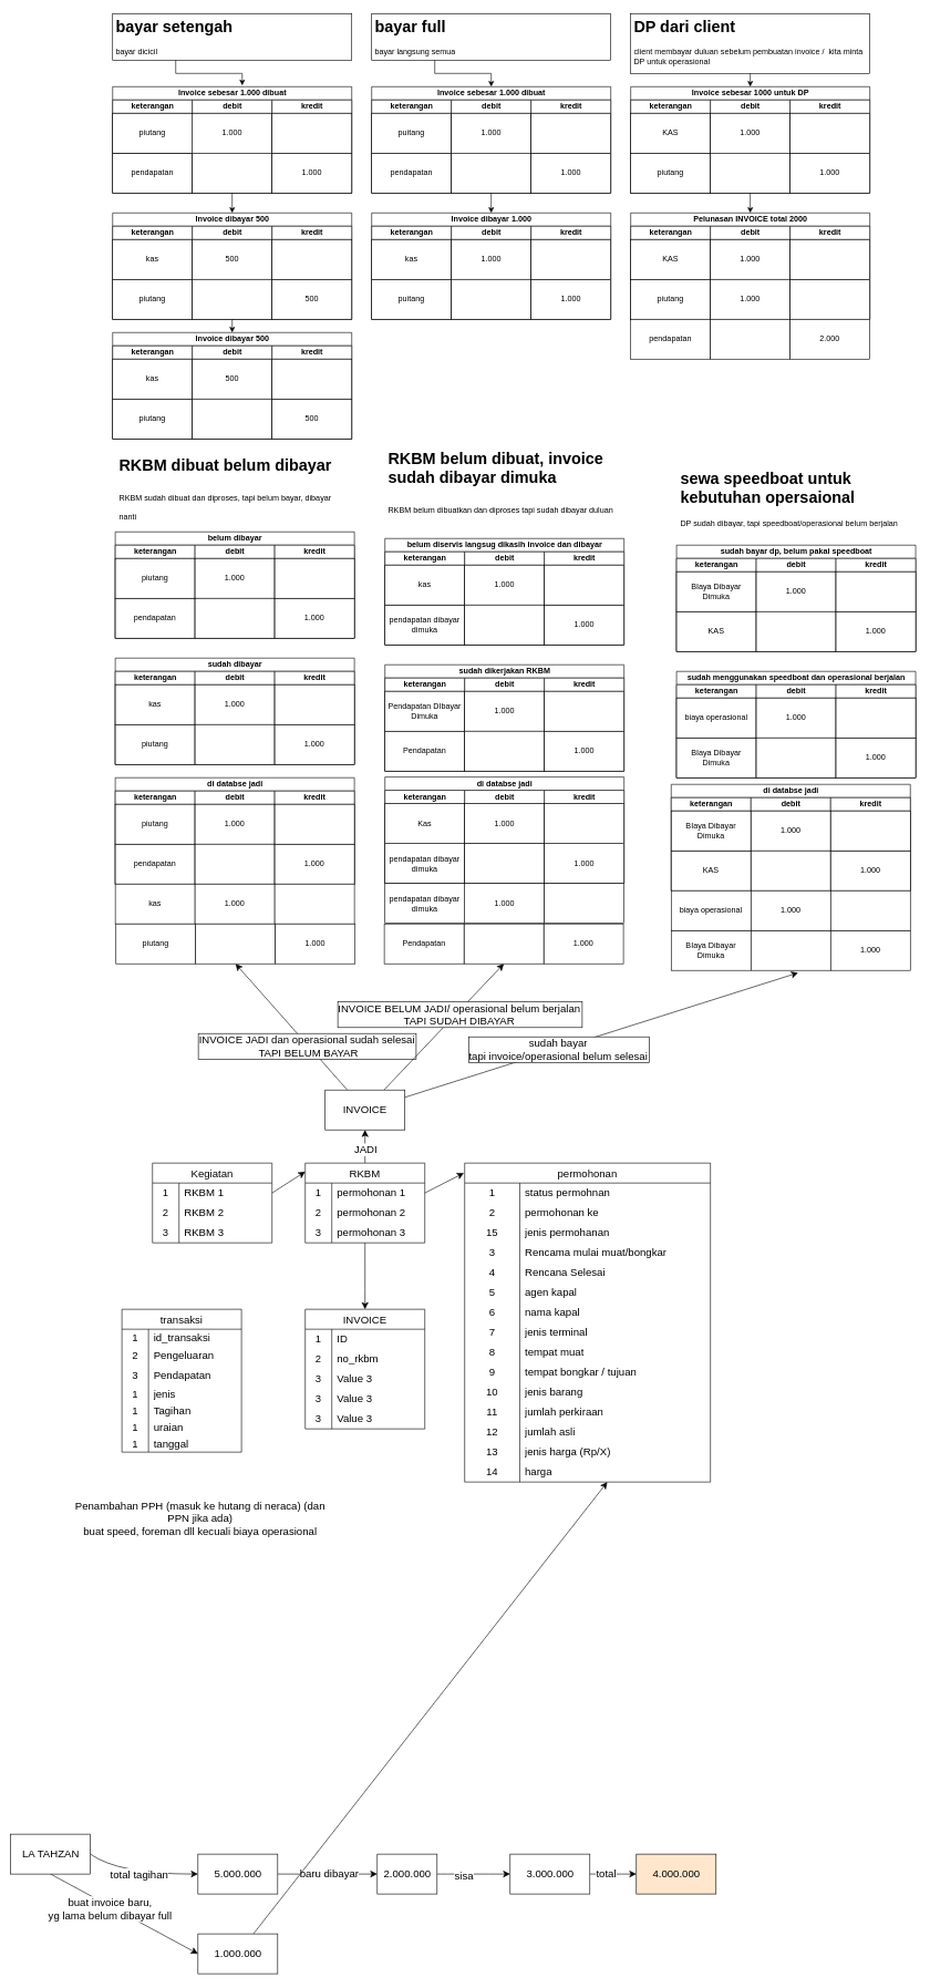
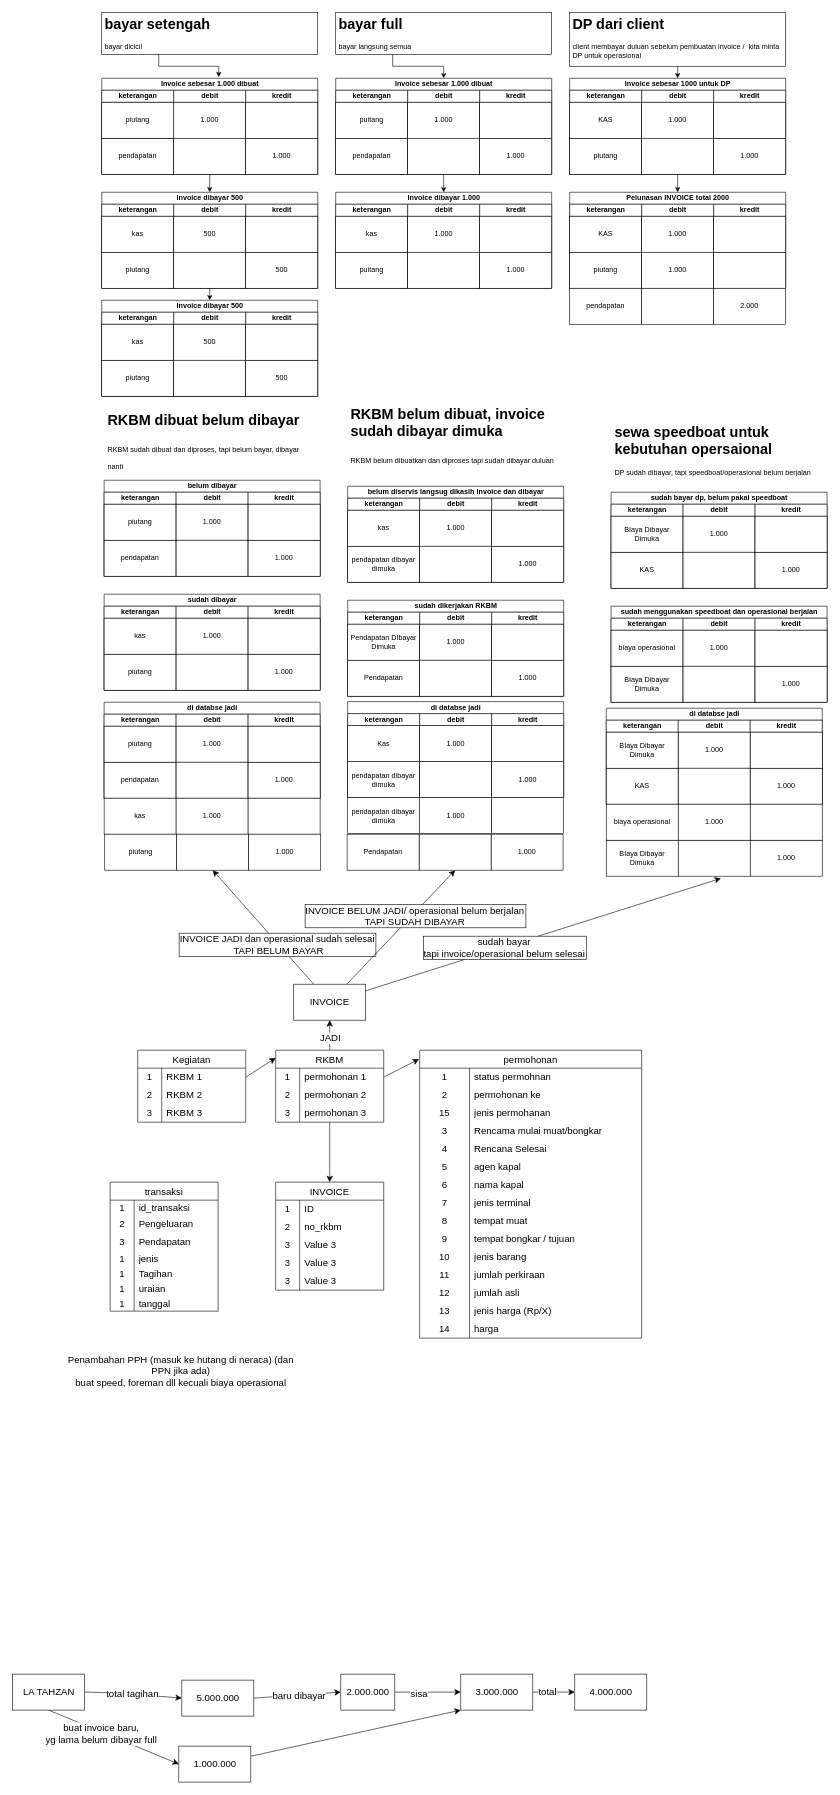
- <mxCell id="163" style="edgeStyle=none;curved=1;rounded=0;orthogonalLoop=1;jettySize=auto;html=1;fontSize=12;startSize=8;endSize=8;" parent="1" source="164" target="238" edge="1"><mxGeometry relative="1" as="geometry" /></mxCell>
+ <mxCell id="163" style="edgeStyle=none;curved=1;rounded=0;orthogonalLoop=1;jettySize=auto;html=1;entryX=0;entryY=1;entryDx=0;entryDy=0;fontSize=12;startSize=8;endSize=8;" parent="1" source="164" target="167" edge="1"><mxGeometry relative="1" as="geometry" /></mxCell>
- <mxCell id="156" value="LA TAHZAN" style="rounded=0;whiteSpace=wrap;html=1;fontSize=16;" parent="1" vertex="1"><mxGeometry x="15.5" y="2760" width="120" height="60" as="geometry" /></mxCell>
+ <mxCell id="156" value="LA TAHZAN" style="rounded=0;whiteSpace=wrap;html=1;fontSize=16;" parent="1" vertex="1"><mxGeometry x="20.5" y="2790" width="120" height="60" as="geometry" /></mxCell>
- <mxCell id="159" value="5.000.000" style="rounded=0;whiteSpace=wrap;html=1;fontSize=16;" parent="1" vertex="1"><mxGeometry x="297.5" y="2790" width="120" height="60" as="geometry" /></mxCell>
+ <mxCell id="159" value="5.000.000" style="rounded=0;whiteSpace=wrap;html=1;fontSize=16;" parent="1" vertex="1"><mxGeometry x="302.5" y="2800" width="120" height="60" as="geometry" /></mxCell>
- <mxCell id="168" value="4.000.000" style="rounded=0;whiteSpace=wrap;html=1;fontSize=16;fillColor=#ffe6cc;" parent="1" vertex="1"><mxGeometry x="957.5" y="2790" width="120" height="60" as="geometry" /></mxCell>
+ <mxCell id="168" value="4.000.000" style="rounded=0;whiteSpace=wrap;html=1;fontSize=16;" parent="1" vertex="1"><mxGeometry x="957.5" y="2790" width="120" height="60" as="geometry" /></mxCell>
